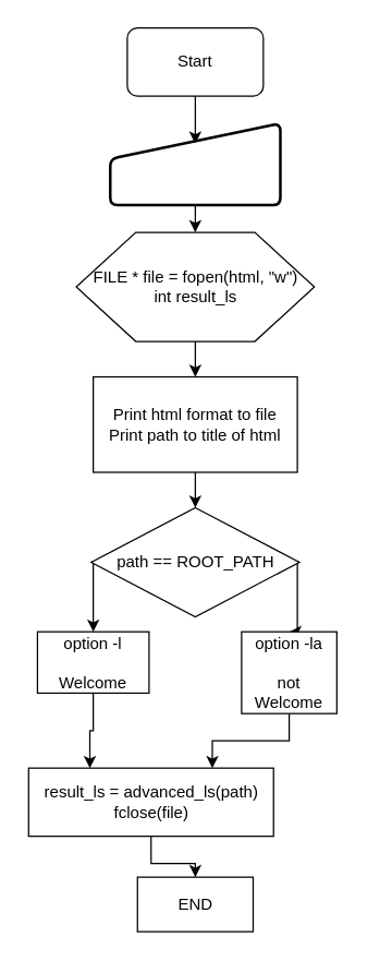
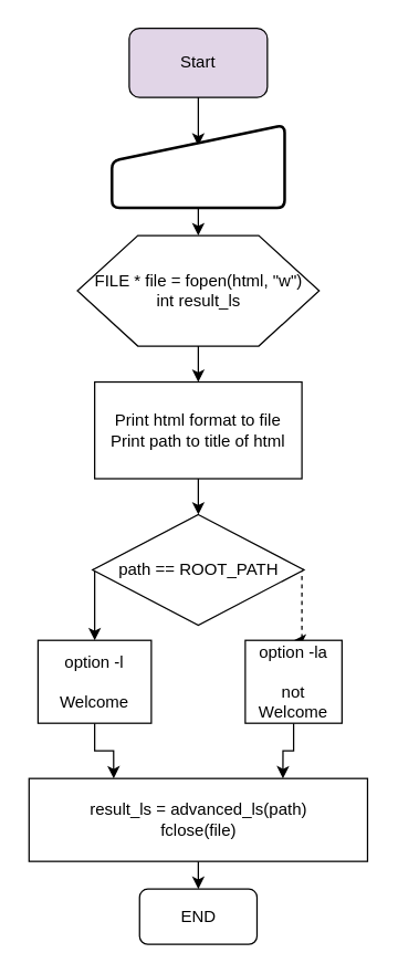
- <mxCell id="3" value="Start&lt;br&gt;" style="rounded=1;whiteSpace=wrap;html=1;" vertex="1" parent="1"><mxGeometry x="93" y="20" width="100" height="50" as="geometry" /></mxCell>
+ <mxCell id="3" value="Start&lt;br&gt;" style="rounded=1;whiteSpace=wrap;html=1;fillColor=#e1d5e7;" vertex="1" parent="1"><mxGeometry x="93" y="20" width="100" height="50" as="geometry" /></mxCell>
- <mxCell id="10" style="edgeStyle=orthogonalEdgeStyle;rounded=0;orthogonalLoop=1;jettySize=auto;html=1;exitX=1;exitY=0.5;exitDx=0;exitDy=0;entryX=0.5;entryY=0;entryDx=0;entryDy=0;" edge="1" parent="1" source="12" target="16"><mxGeometry relative="1" as="geometry"><Array as="points"><mxPoint x="218" y="412" /></Array></mxGeometry></mxCell>
+ <mxCell id="10" style="edgeStyle=orthogonalEdgeStyle;rounded=0;orthogonalLoop=1;jettySize=auto;html=1;exitX=1;exitY=0.5;exitDx=0;exitDy=0;entryX=0.5;entryY=0;entryDx=0;entryDy=0;dashed=1;" edge="1" parent="1" source="12" target="16"><mxGeometry relative="1" as="geometry"><Array as="points"><mxPoint x="218" y="412" /></Array></mxGeometry></mxCell>
- <mxCell id="14" value="option -l&lt;br&gt;&lt;br&gt;Welcome&lt;br&gt;" style="rounded=0;whiteSpace=wrap;html=1;" vertex="1" parent="1"><mxGeometry x="27" y="463" width="82" height="45" as="geometry" /></mxCell>
+ <mxCell id="14" value="option -l&lt;br&gt;&lt;br&gt;Welcome&lt;br&gt;" style="rounded=0;whiteSpace=wrap;html=1;" vertex="1" parent="1"><mxGeometry x="27" y="463" width="82" height="60" as="geometry" /></mxCell>
- <mxCell id="18" value="result_ls = advanced_ls(path)&lt;br&gt;fclose(file)&lt;br&gt;" style="rounded=0;whiteSpace=wrap;html=1;" vertex="1" parent="1"><mxGeometry x="20.5" y="563" width="180" height="50" as="geometry" /></mxCell>
+ <mxCell id="18" value="result_ls = advanced_ls(path)&lt;br&gt;fclose(file)&lt;br&gt;" style="rounded=0;whiteSpace=wrap;html=1;" vertex="1" parent="1"><mxGeometry x="20.5" y="563" width="245" height="60" as="geometry" /></mxCell>
- <mxCell id="19" value="END" style="whiteSpace=wrap;html=1;rounded=0;" vertex="1" parent="1"><mxGeometry x="100.5" y="643" width="85" height="40" as="geometry" /></mxCell>
+ <mxCell id="19" value="END" style="rounded=1;whiteSpace=wrap;html=1;" vertex="1" parent="1"><mxGeometry x="100.5" y="643" width="85" height="40" as="geometry" /></mxCell>
